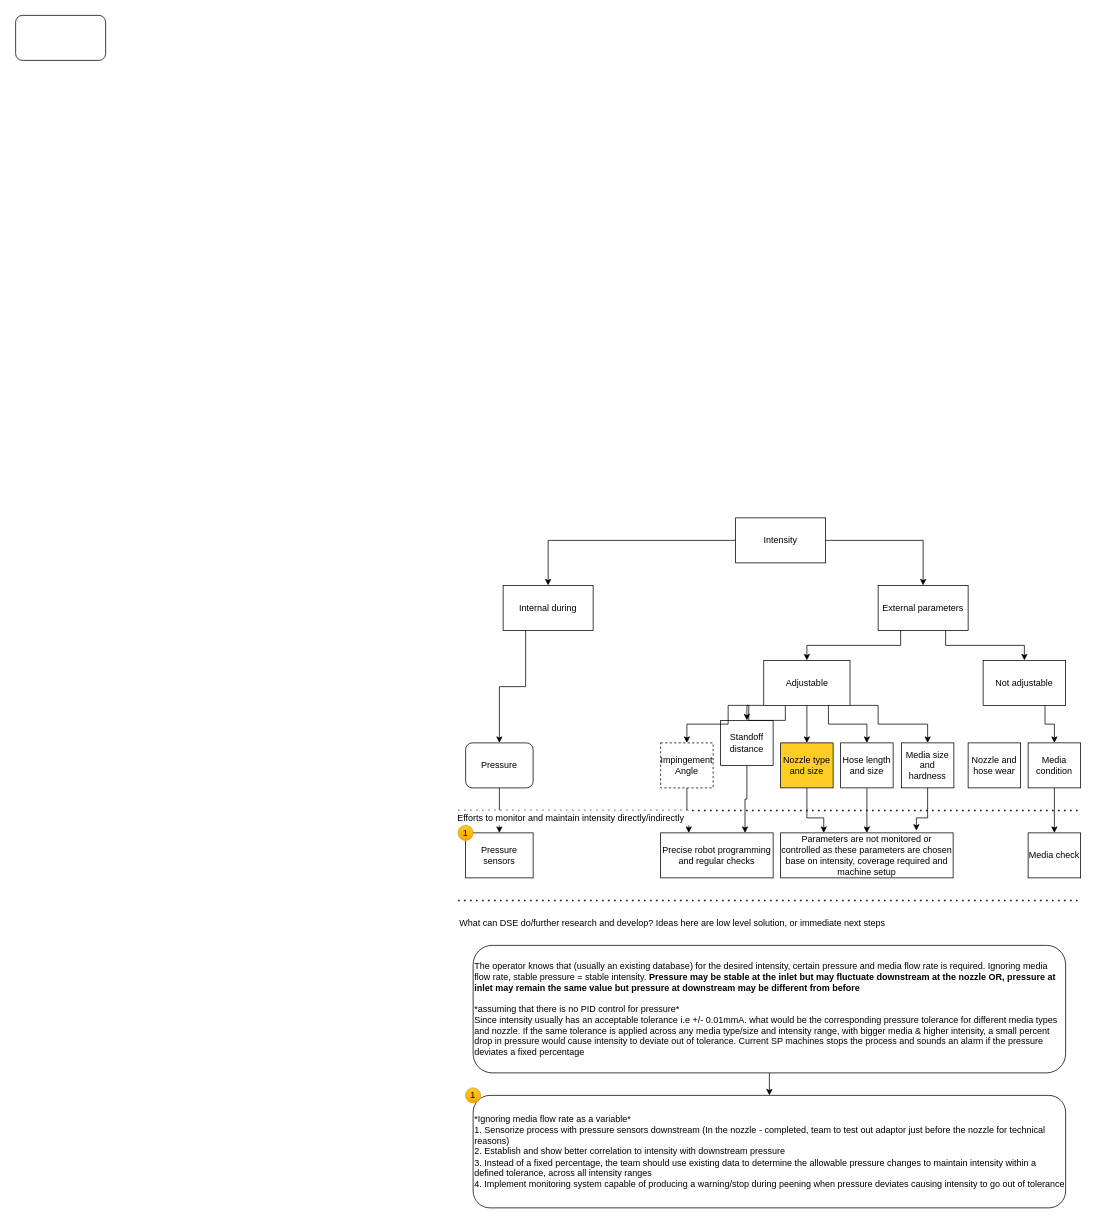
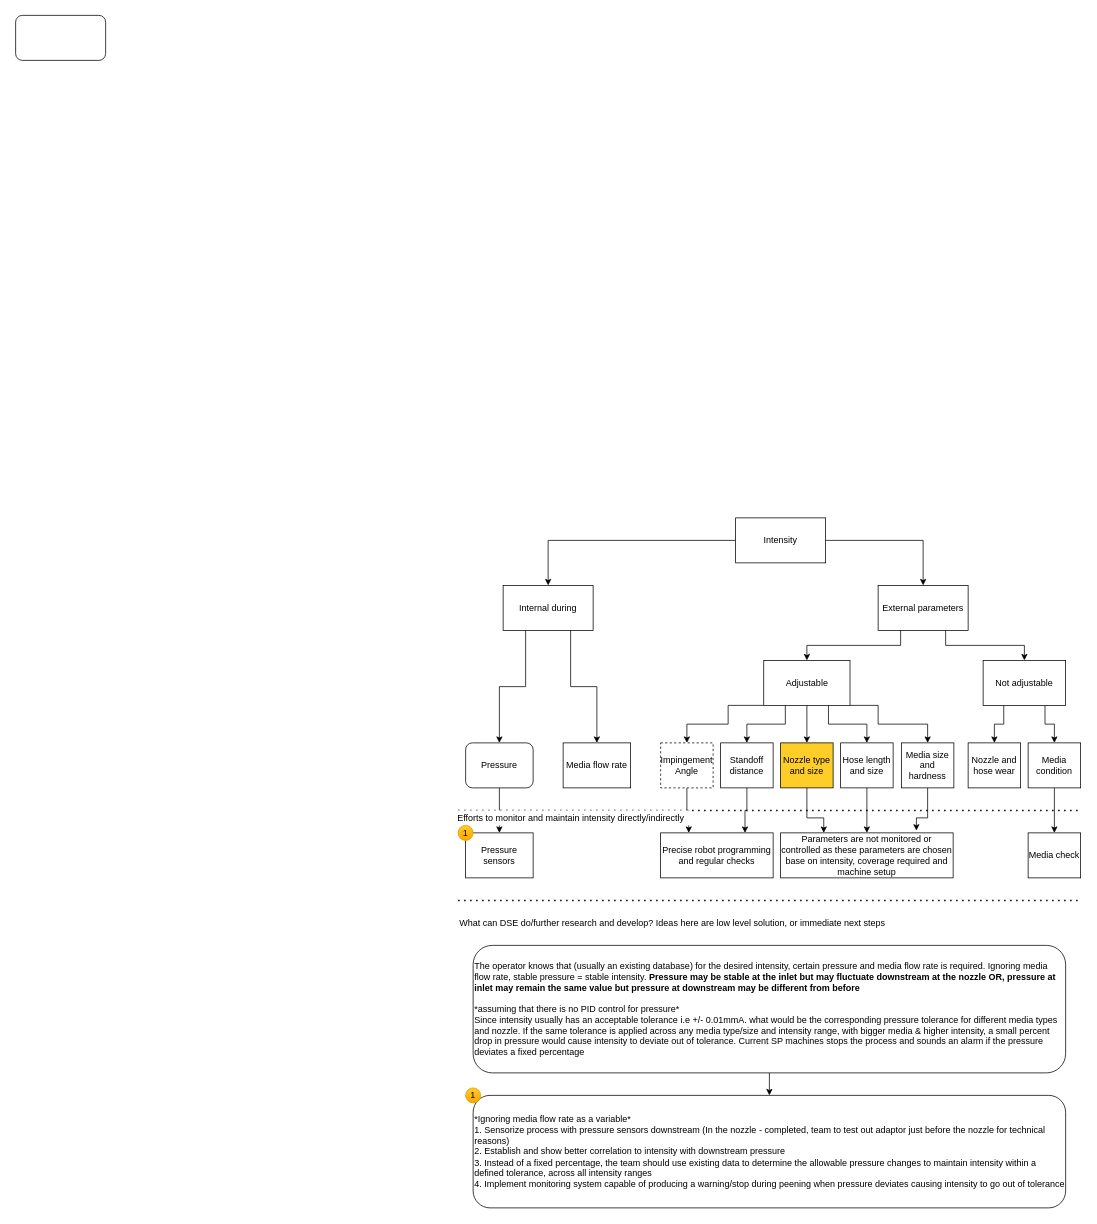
+ <mxCell id="8" style="edgeStyle=orthogonalEdgeStyle;rounded=0;orthogonalLoop=1;jettySize=auto;html=1;exitX=0.75;exitY=1;exitDx=0;exitDy=0;entryX=0.5;entryY=0;entryDx=0;entryDy=0;" edge="1" parent="1" source="9" target="10"><mxGeometry relative="1" as="geometry" /></mxCell>
+ <mxCell id="26" style="edgeStyle=orthogonalEdgeStyle;rounded=0;orthogonalLoop=1;jettySize=auto;html=1;exitX=0.25;exitY=1;exitDx=0;exitDy=0;entryX=0.5;entryY=0;entryDx=0;entryDy=0;" edge="1" parent="1" source="28" target="29"><mxGeometry relative="1" as="geometry" /></mxCell>
- <mxCell id="17" value="Standoff distance" style="rounded=0;whiteSpace=wrap;html=1;" vertex="1" parent="1"><mxGeometry x="960" y="960" width="70" height="60" as="geometry" /></mxCell>
+ <mxCell id="17" value="Standoff distance" style="rounded=0;whiteSpace=wrap;html=1;" vertex="1" parent="1"><mxGeometry x="960" y="990" width="70" height="60" as="geometry" /></mxCell>
+ <mxCell id="10" value="Media flow rate" style="rounded=0;whiteSpace=wrap;html=1;" vertex="1" parent="1"><mxGeometry x="750" y="990" width="90" height="60" as="geometry" /></mxCell>
